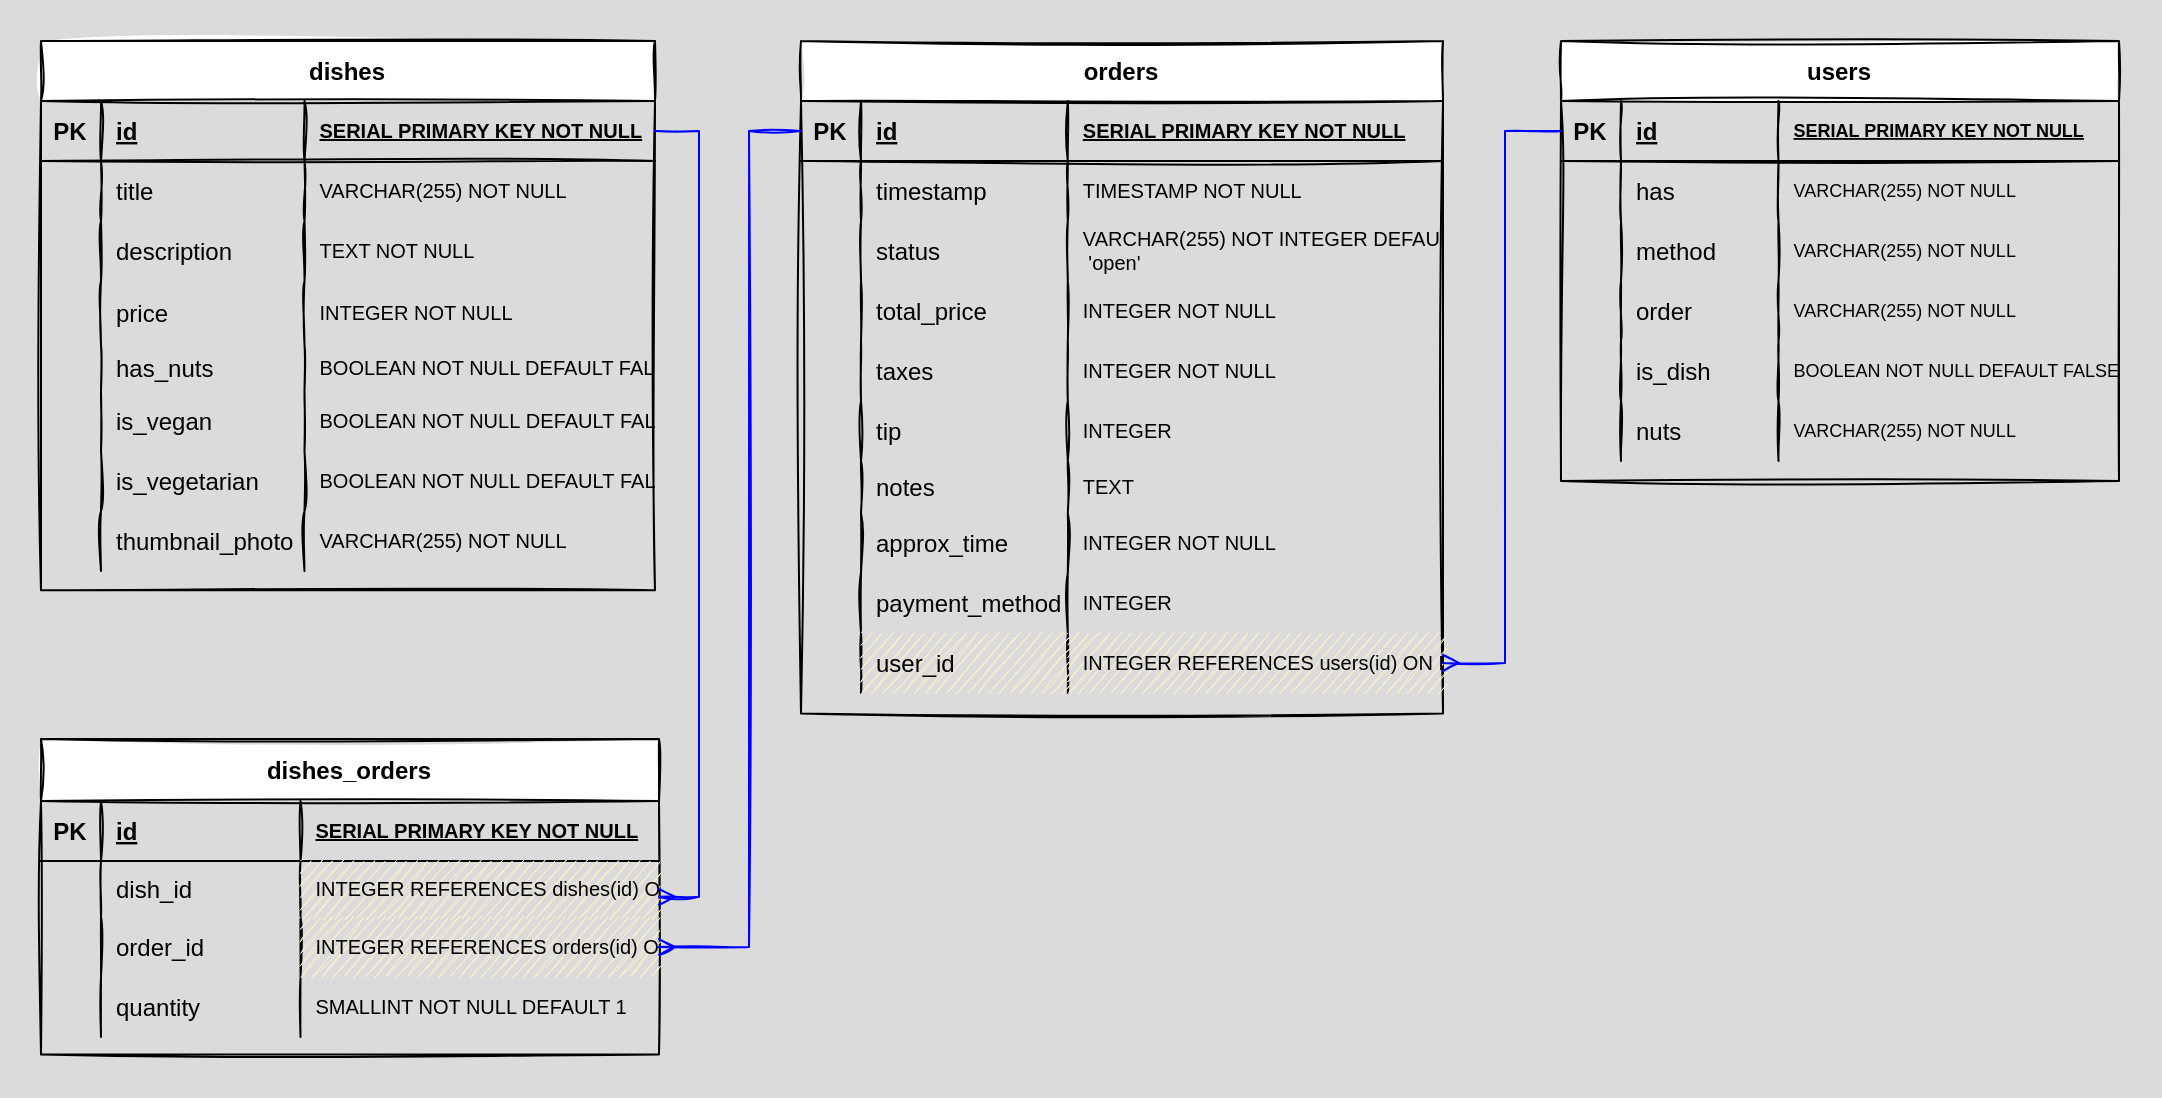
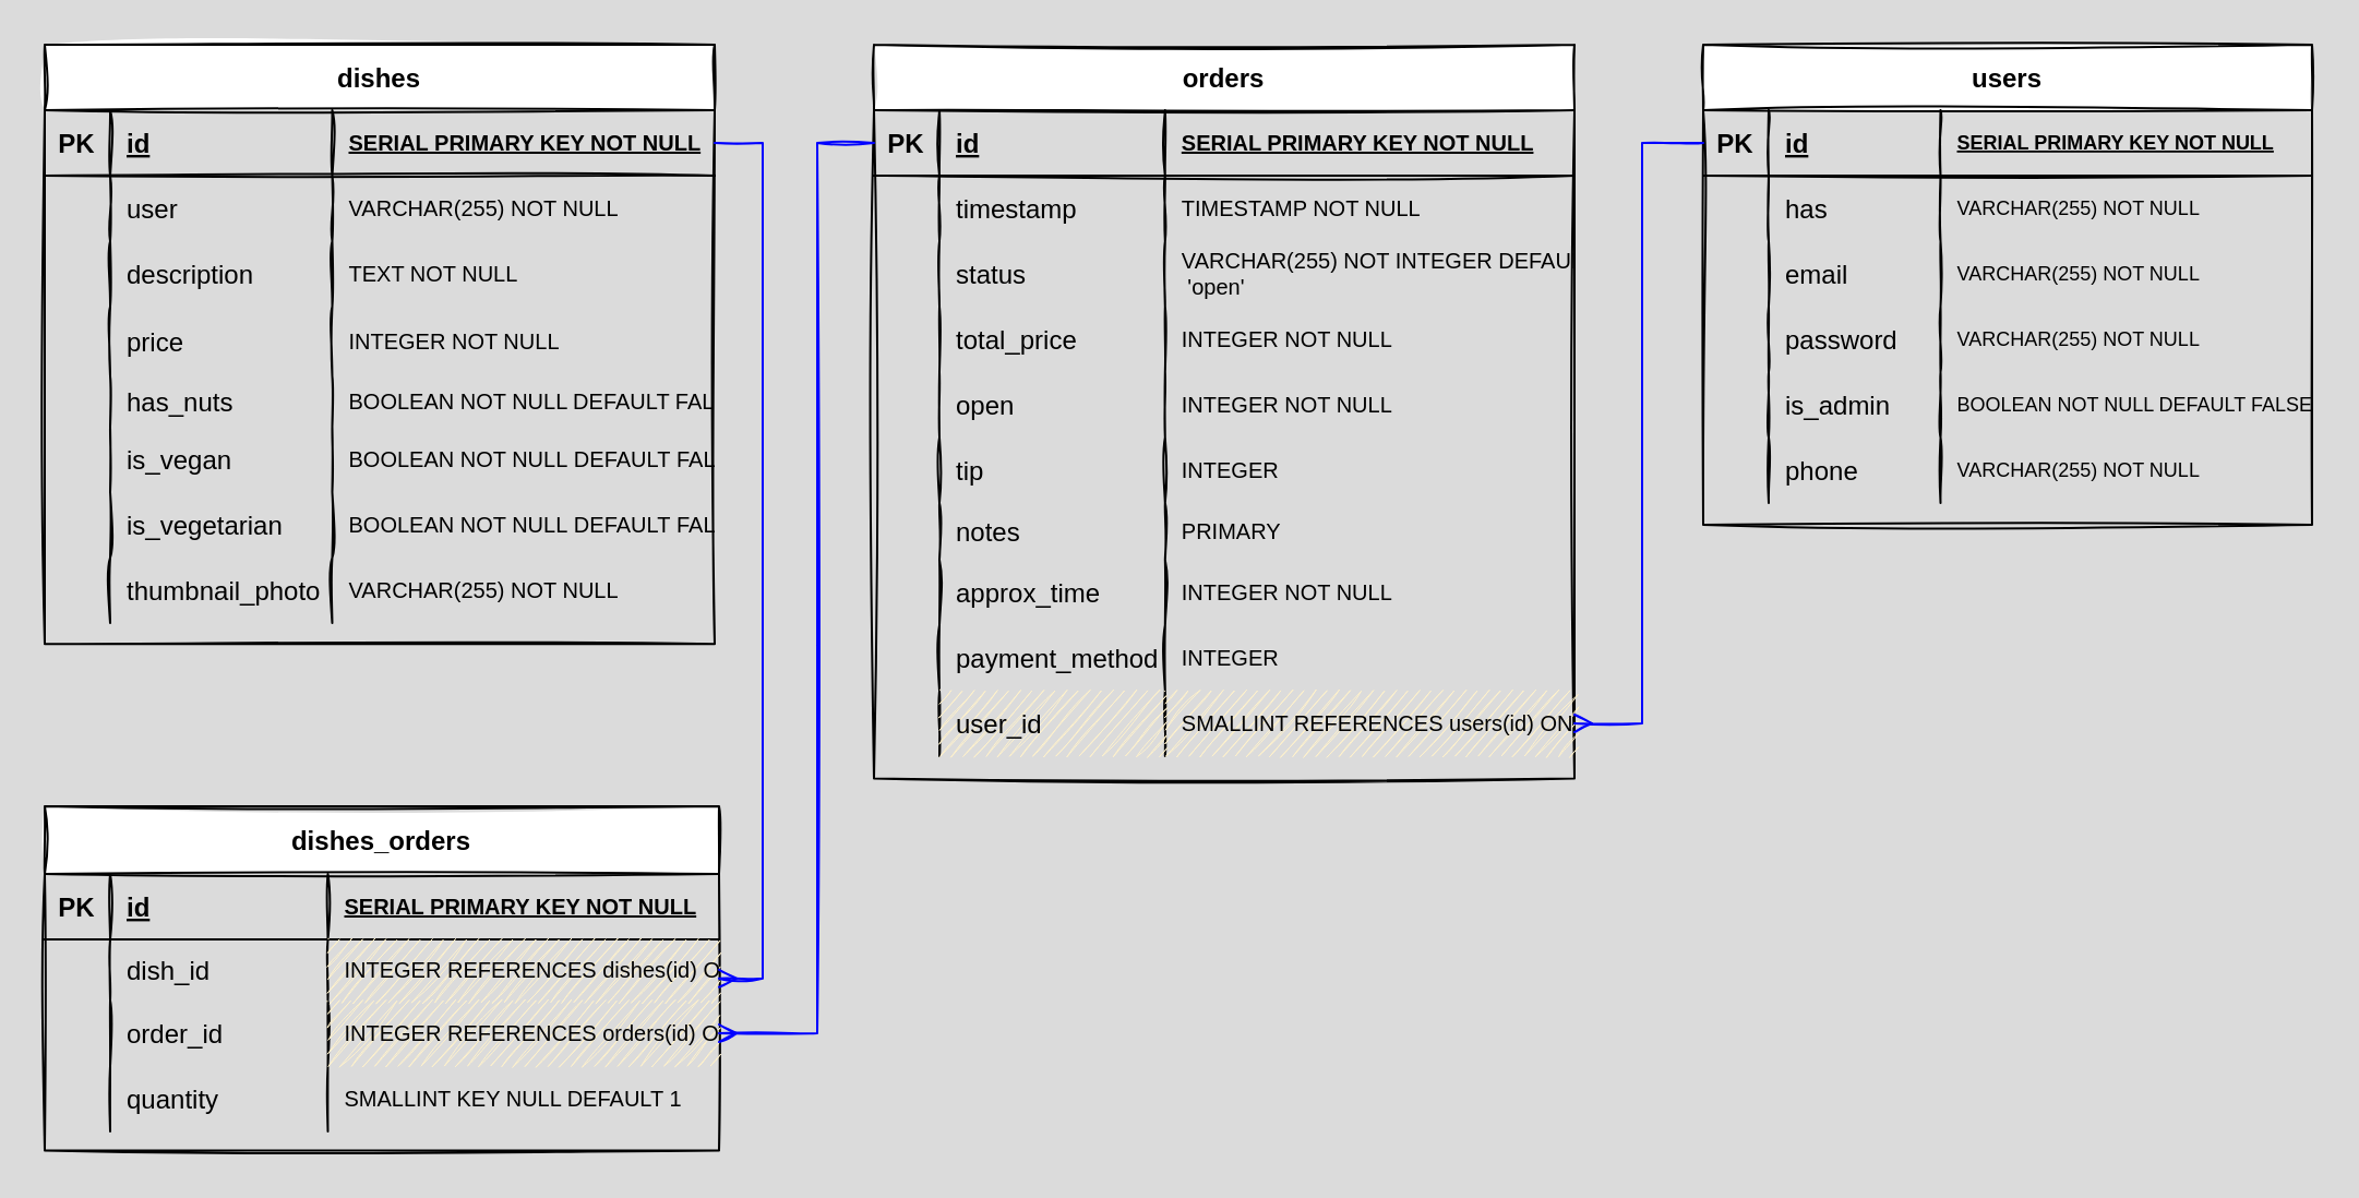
- <mxCell id="34" value="title" style="shape=partialRectangle;connectable=0;fillColor=none;top=0;left=0;bottom=0;right=0;align=left;spacingLeft=6;overflow=hidden;sketch=1;" parent="32" vertex="1"><mxGeometry x="30" width="101.75" height="30" as="geometry"><mxRectangle width="101.75" height="30" as="alternateBounds" /></mxGeometry></mxCell>
+ <mxCell id="34" value="user" style="shape=partialRectangle;connectable=0;fillColor=none;top=0;left=0;bottom=0;right=0;align=left;spacingLeft=6;overflow=hidden;sketch=1;" parent="32" vertex="1"><mxGeometry x="30" width="101.75" height="30" as="geometry"><mxRectangle width="101.75" height="30" as="alternateBounds" /></mxGeometry></mxCell>
- <mxCell id="13" value="method" style="shape=partialRectangle;connectable=0;fillColor=none;top=0;left=0;bottom=0;right=0;align=left;spacingLeft=6;overflow=hidden;sketch=1;" parent="11" vertex="1"><mxGeometry x="30" width="78.75" height="30" as="geometry"><mxRectangle width="78.75" height="30" as="alternateBounds" /></mxGeometry></mxCell>
+ <mxCell id="13" value="email" style="shape=partialRectangle;connectable=0;fillColor=none;top=0;left=0;bottom=0;right=0;align=left;spacingLeft=6;overflow=hidden;sketch=1;" parent="11" vertex="1"><mxGeometry x="30" width="78.75" height="30" as="geometry"><mxRectangle width="78.75" height="30" as="alternateBounds" /></mxGeometry></mxCell>
- <mxCell id="17" value="order" style="shape=partialRectangle;connectable=0;fillColor=none;top=0;left=0;bottom=0;right=0;align=left;spacingLeft=6;overflow=hidden;sketch=1;" parent="15" vertex="1"><mxGeometry x="30" width="78.75" height="30" as="geometry"><mxRectangle width="78.75" height="30" as="alternateBounds" /></mxGeometry></mxCell>
+ <mxCell id="17" value="password" style="shape=partialRectangle;connectable=0;fillColor=none;top=0;left=0;bottom=0;right=0;align=left;spacingLeft=6;overflow=hidden;sketch=1;" parent="15" vertex="1"><mxGeometry x="30" width="78.75" height="30" as="geometry"><mxRectangle width="78.75" height="30" as="alternateBounds" /></mxGeometry></mxCell>
- <mxCell id="79" value="taxes" style="shape=partialRectangle;connectable=0;fillColor=none;top=0;left=0;bottom=0;right=0;align=left;spacingLeft=6;overflow=hidden;sketch=1;" parent="77" vertex="1"><mxGeometry x="30" width="103.4" height="30" as="geometry"><mxRectangle width="103.4" height="30" as="alternateBounds" /></mxGeometry></mxCell>
+ <mxCell id="79" value="open" style="shape=partialRectangle;connectable=0;fillColor=none;top=0;left=0;bottom=0;right=0;align=left;spacingLeft=6;overflow=hidden;sketch=1;" parent="77" vertex="1"><mxGeometry x="30" width="103.4" height="30" as="geometry"><mxRectangle width="103.4" height="30" as="alternateBounds" /></mxGeometry></mxCell>
- <mxCell id="21" value="is_dish" style="shape=partialRectangle;connectable=0;fillColor=none;top=0;left=0;bottom=0;right=0;align=left;spacingLeft=6;overflow=hidden;sketch=1;" parent="19" vertex="1"><mxGeometry x="30" width="78.75" height="30" as="geometry"><mxRectangle width="78.75" height="30" as="alternateBounds" /></mxGeometry></mxCell>
+ <mxCell id="21" value="is_admin" style="shape=partialRectangle;connectable=0;fillColor=none;top=0;left=0;bottom=0;right=0;align=left;spacingLeft=6;overflow=hidden;sketch=1;" parent="19" vertex="1"><mxGeometry x="30" width="78.75" height="30" as="geometry"><mxRectangle width="78.75" height="30" as="alternateBounds" /></mxGeometry></mxCell>
- <mxCell id="25" value="nuts" style="shape=partialRectangle;connectable=0;fillColor=none;top=0;left=0;bottom=0;right=0;align=left;spacingLeft=6;overflow=hidden;sketch=1;" parent="23" vertex="1"><mxGeometry x="30" width="78.75" height="30" as="geometry"><mxRectangle width="78.75" height="30" as="alternateBounds" /></mxGeometry></mxCell>
+ <mxCell id="25" value="phone" style="shape=partialRectangle;connectable=0;fillColor=none;top=0;left=0;bottom=0;right=0;align=left;spacingLeft=6;overflow=hidden;sketch=1;" parent="23" vertex="1"><mxGeometry x="30" width="78.75" height="30" as="geometry"><mxRectangle width="78.75" height="30" as="alternateBounds" /></mxGeometry></mxCell>
- <mxCell id="88" value="TEXT" style="shape=partialRectangle;connectable=0;fillColor=none;top=0;left=0;bottom=0;right=0;align=left;spacingLeft=6;overflow=hidden;fontSize=10;sketch=1;" parent="85" vertex="1"><mxGeometry x="133.4" width="187.6" height="26" as="geometry"><mxRectangle width="187.6" height="26" as="alternateBounds" /></mxGeometry></mxCell>
+ <mxCell id="88" value="PRIMARY" style="shape=partialRectangle;connectable=0;fillColor=none;top=0;left=0;bottom=0;right=0;align=left;spacingLeft=6;overflow=hidden;fontSize=10;sketch=1;" parent="85" vertex="1"><mxGeometry x="133.4" width="187.6" height="26" as="geometry"><mxRectangle width="187.6" height="26" as="alternateBounds" /></mxGeometry></mxCell>
- <mxCell id="100" value="INTEGER REFERENCES users(id) ON DELETE CASCADE" style="shape=partialRectangle;connectable=0;fillColor=#fff2cc;top=0;left=0;bottom=0;right=0;align=left;spacingLeft=6;overflow=hidden;strokeColor=#d6b656;fontSize=10;sketch=1;" parent="97" vertex="1"><mxGeometry x="133.4" width="187.6" height="30" as="geometry"><mxRectangle width="187.6" height="30" as="alternateBounds" /></mxGeometry></mxCell>
+ <mxCell id="100" value="SMALLINT REFERENCES users(id) ON DELETE CASCADE" style="shape=partialRectangle;connectable=0;fillColor=#fff2cc;top=0;left=0;bottom=0;right=0;align=left;spacingLeft=6;overflow=hidden;strokeColor=#d6b656;fontSize=10;sketch=1;" parent="97" vertex="1"><mxGeometry x="133.4" width="187.6" height="30" as="geometry"><mxRectangle width="187.6" height="30" as="alternateBounds" /></mxGeometry></mxCell>
- <mxCell id="119" value="SMALLINT NOT NULL DEFAULT 1" style="shape=partialRectangle;connectable=0;fillColor=none;top=0;left=0;bottom=0;right=0;align=left;spacingLeft=6;overflow=hidden;fontSize=10;sketch=1;" parent="116" vertex="1"><mxGeometry x="129.75" width="179.25" height="30" as="geometry"><mxRectangle width="179.25" height="30" as="alternateBounds" /></mxGeometry></mxCell>
+ <mxCell id="119" value="SMALLINT KEY NULL DEFAULT 1" style="shape=partialRectangle;connectable=0;fillColor=none;top=0;left=0;bottom=0;right=0;align=left;spacingLeft=6;overflow=hidden;fontSize=10;sketch=1;" parent="116" vertex="1"><mxGeometry x="129.75" width="179.25" height="30" as="geometry"><mxRectangle width="179.25" height="30" as="alternateBounds" /></mxGeometry></mxCell>
